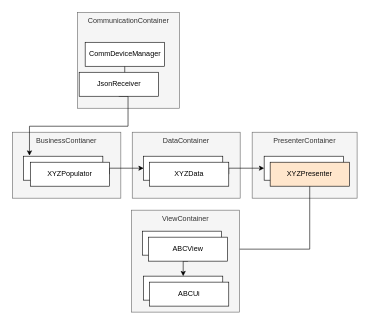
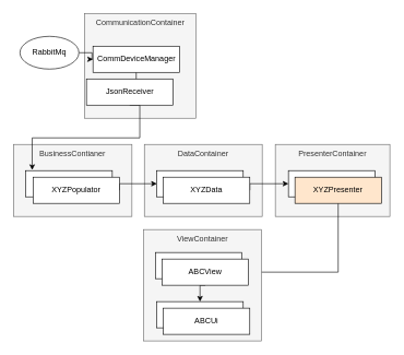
+ <mxCell id="26" value="RabbitMq" style="ellipse;whiteSpace=wrap;html=1;fontColor=#000000;" vertex="1" parent="1"><mxGeometry x="30" y="55" width="90" height="50" as="geometry" /></mxCell>
+ <mxCell id="25" style="edgeStyle=orthogonalEdgeStyle;rounded=0;orthogonalLoop=1;jettySize=auto;html=1;exitX=1;exitY=0.5;exitDx=0;exitDy=0;fontColor=#000000;" edge="1" parent="1" source="26" target="7"><mxGeometry relative="1" as="geometry" /></mxCell>
